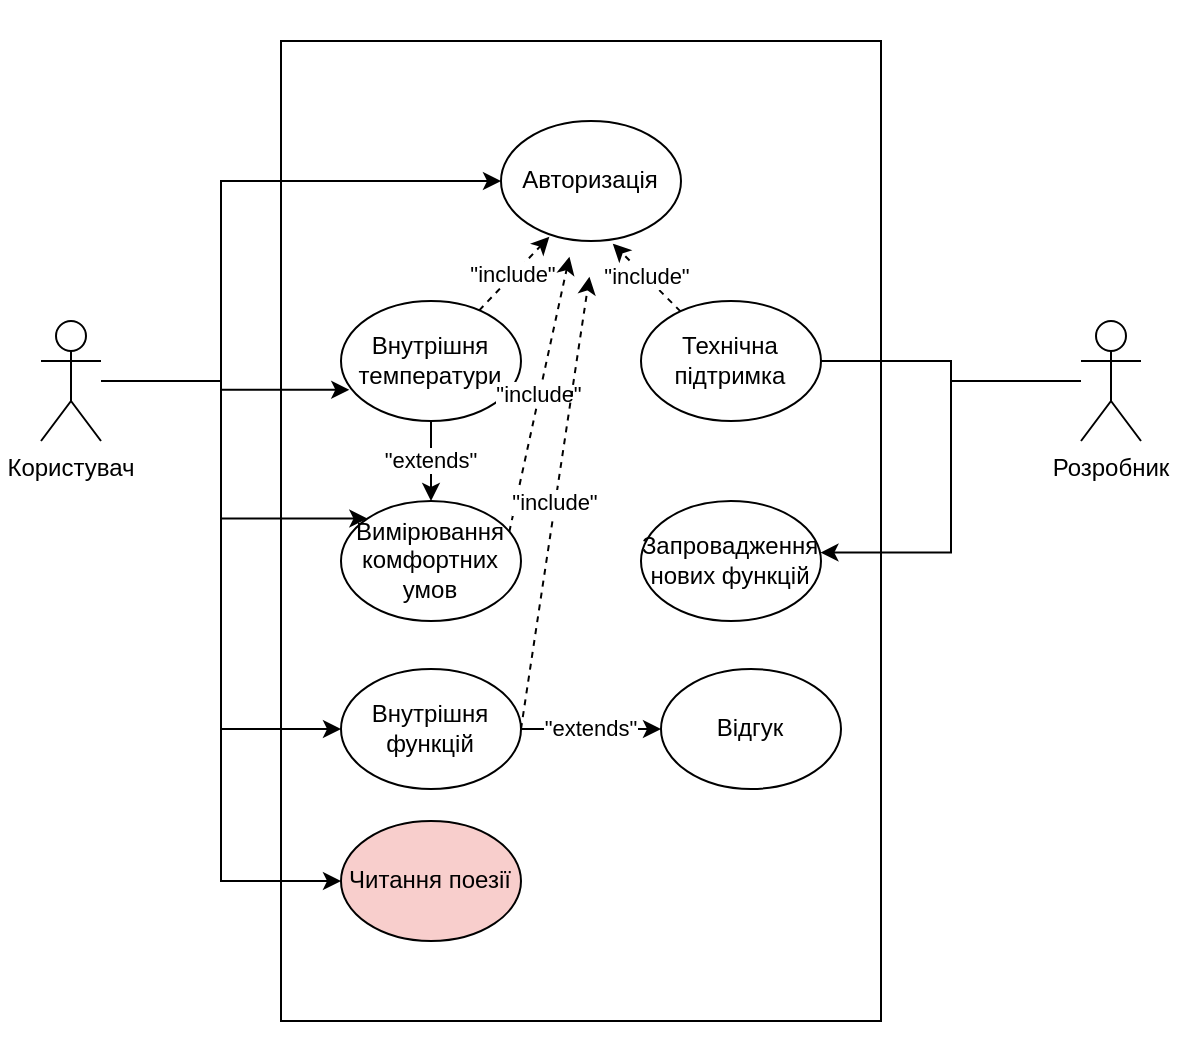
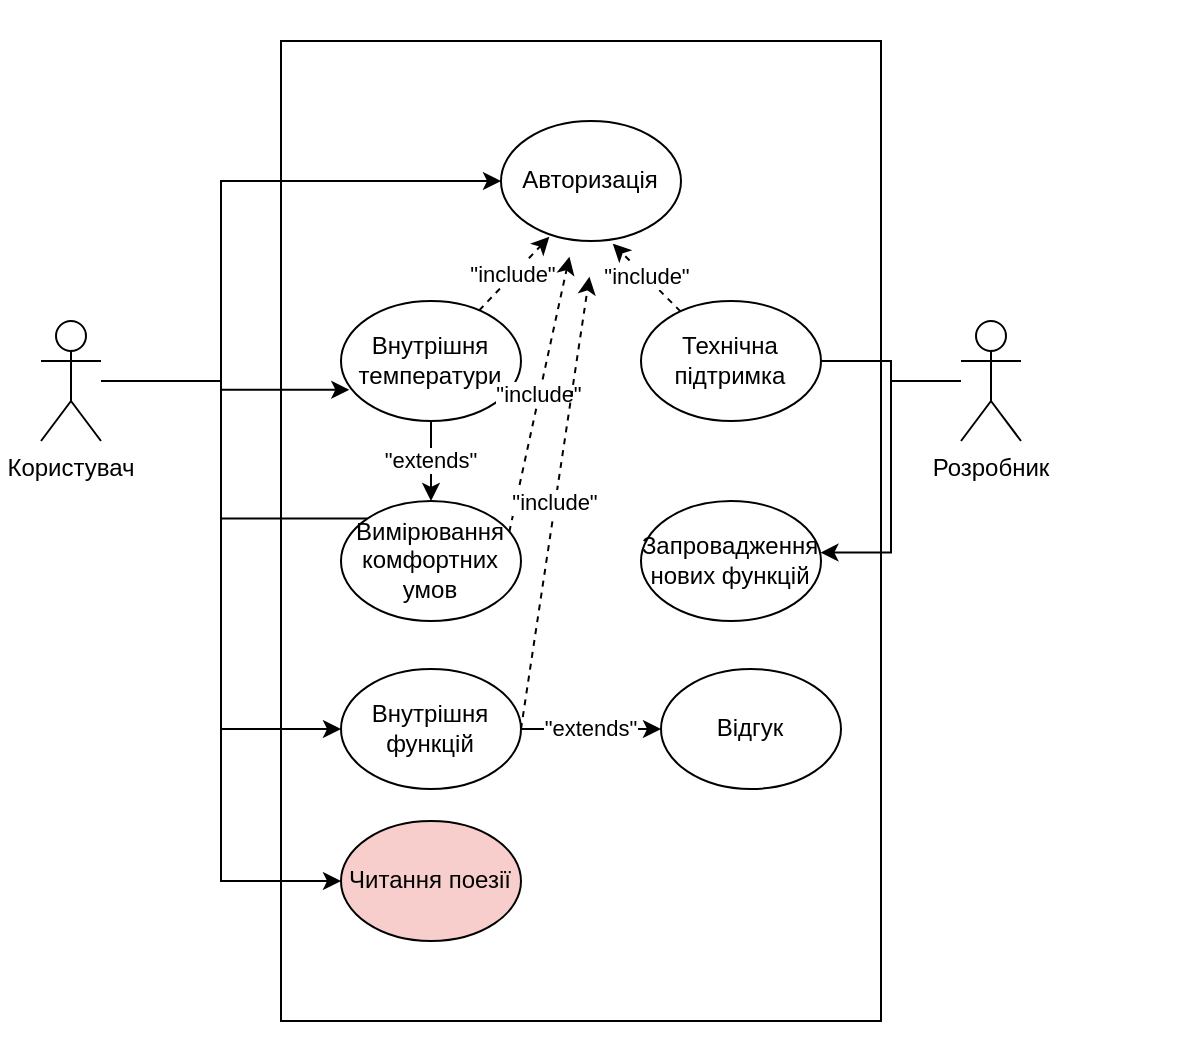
- <mxCell id="11" value="Розробник" style="shape=umlActor;verticalLabelPosition=bottom;verticalAlign=top;html=1;outlineConnect=0;" vertex="1" parent="1"><mxGeometry x="540" y="160" width="30" height="60" as="geometry" /></mxCell>
+ <mxCell id="11" value="Розробник" style="shape=umlActor;verticalLabelPosition=bottom;verticalAlign=top;html=1;outlineConnect=0;" vertex="1" parent="1"><mxGeometry x="480" y="160" width="30" height="60" as="geometry" /></mxCell>
- <mxCell id="5" style="edgeStyle=orthogonalEdgeStyle;rounded=0;orthogonalLoop=1;jettySize=auto;html=1;entryX=0;entryY=0;entryDx=0;entryDy=0;" edge="1" parent="1" source="8" target="15"><mxGeometry relative="1" as="geometry"><Array as="points"><mxPoint x="110" y="190" /><mxPoint x="110" y="259" /></Array></mxGeometry></mxCell>
+ <mxCell id="5" style="edgeStyle=orthogonalEdgeStyle;rounded=0;orthogonalLoop=1;jettySize=auto;html=1;entryX=0;entryY=0;entryDx=0;entryDy=0;endArrow=none;" edge="1" parent="1" source="8" target="15"><mxGeometry relative="1" as="geometry"><Array as="points"><mxPoint x="110" y="190" /><mxPoint x="110" y="259" /></Array></mxGeometry></mxCell>
